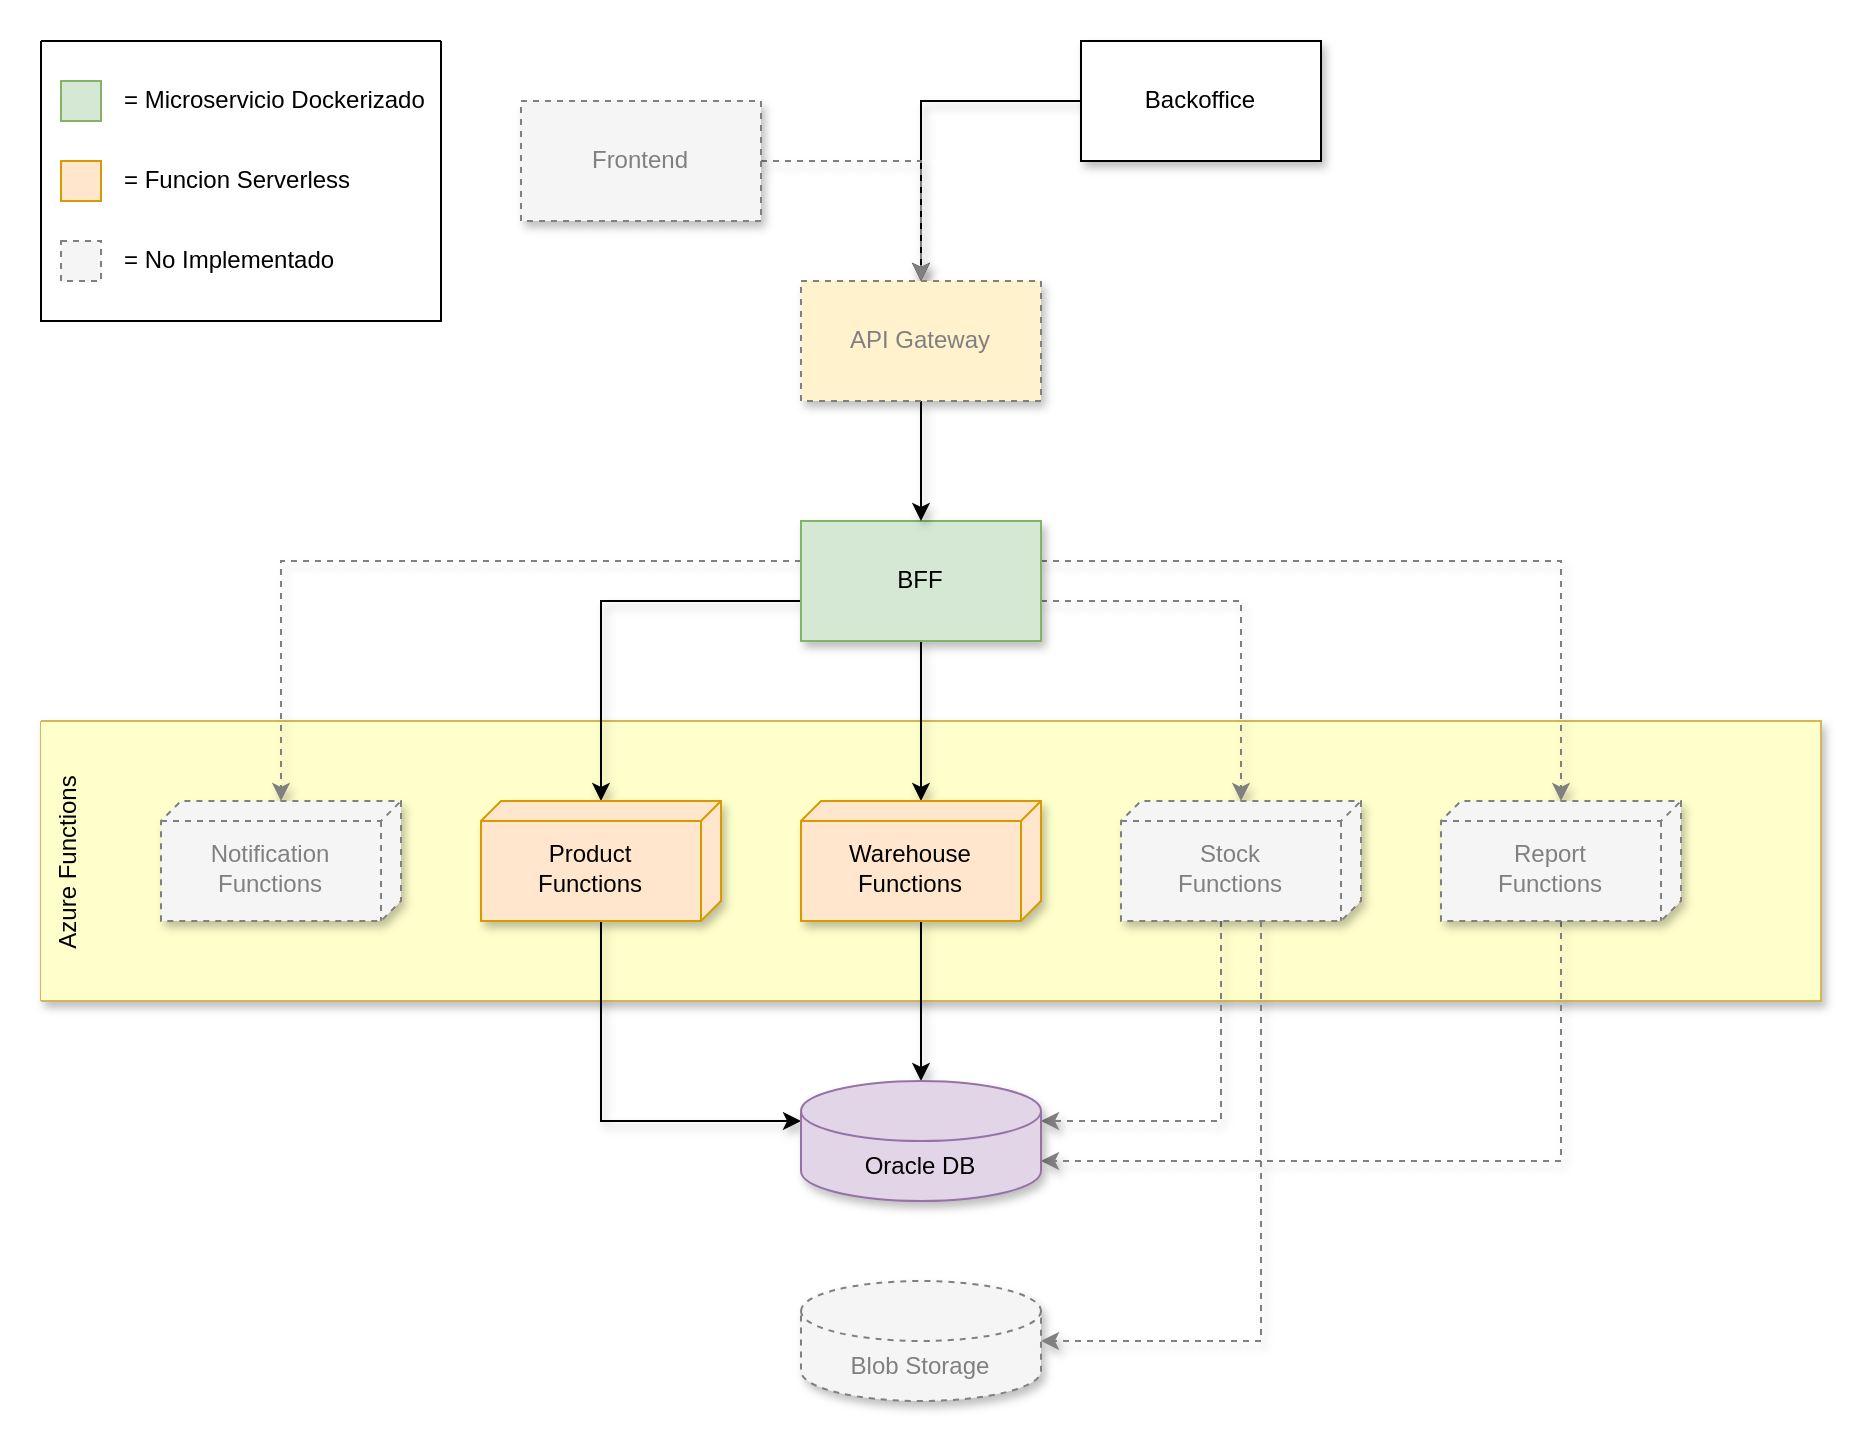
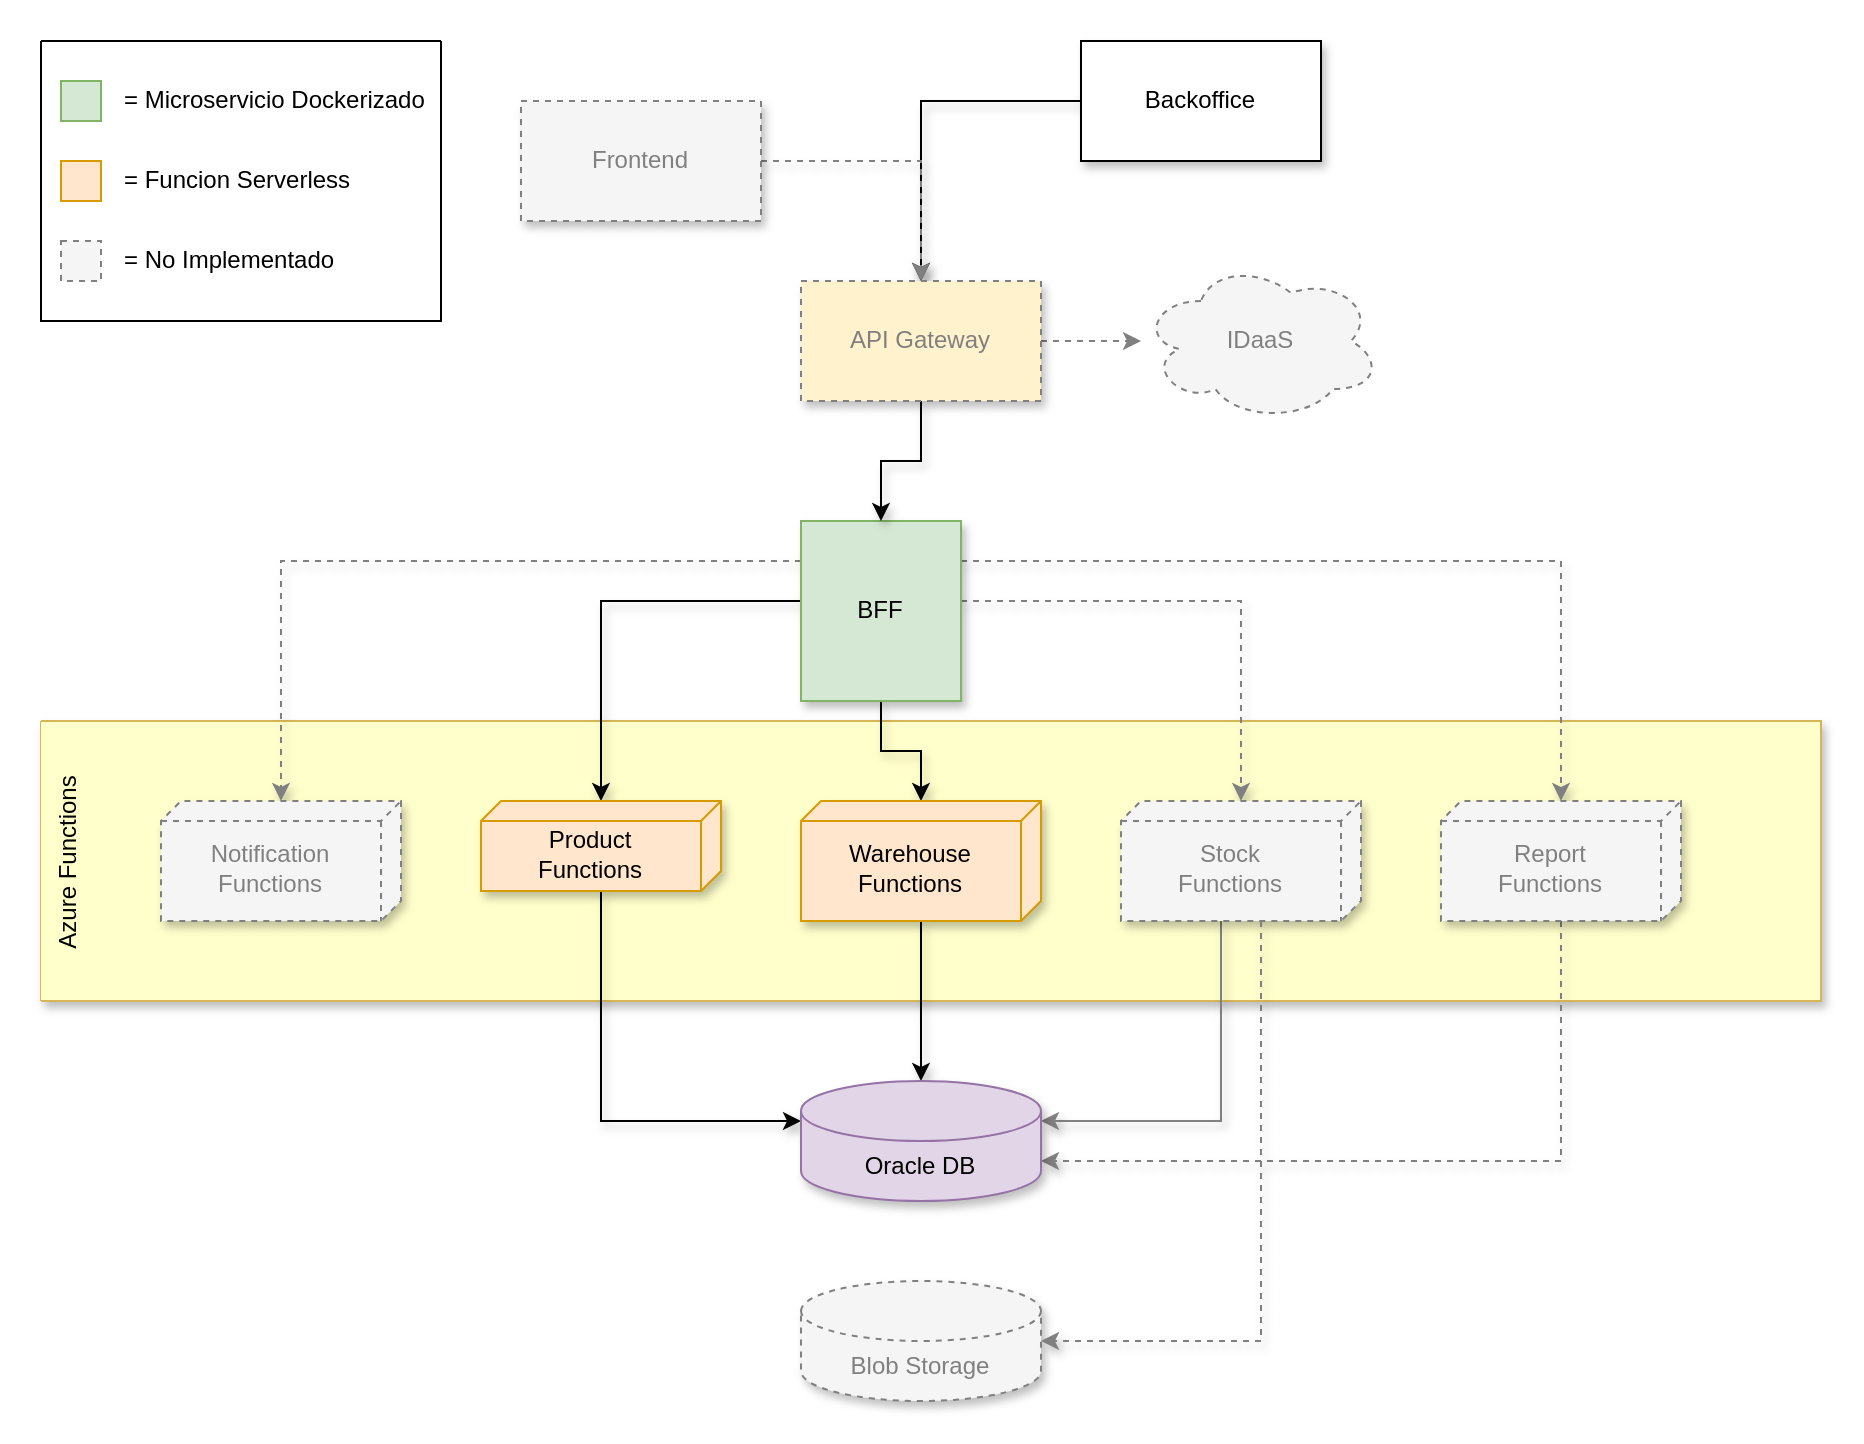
+ <mxCell id="14" style="edgeStyle=orthogonalEdgeStyle;rounded=0;orthogonalLoop=1;jettySize=auto;html=1;fillColor=#f5f5f5;strokeColor=#808080;fontColor=#808080;dashed=1;" edge="1" parent="1" source="15" target="27"><mxGeometry relative="1" as="geometry" /></mxCell>
+ <mxCell id="27" value="IDaaS" style="ellipse;shape=cloud;whiteSpace=wrap;html=1;fillColor=#f5f5f5;fontColor=#808080;strokeColor=#808080;dashed=1;" vertex="1" parent="1"><mxGeometry x="570" y="130" width="120" height="80" as="geometry" /></mxCell>
- <mxCell id="12" value="BFF" style="rounded=0;whiteSpace=wrap;html=1;fillColor=#d5e8d4;strokeColor=#82b366;shadow=1;" vertex="1" parent="1"><mxGeometry x="400" y="260" width="120" height="60" as="geometry" /></mxCell>
+ <mxCell id="12" value="BFF" style="rounded=0;whiteSpace=wrap;html=1;fillColor=#d5e8d4;strokeColor=#82b366;shadow=1;" vertex="1" parent="1"><mxGeometry x="400" y="260" width="80" height="90" as="geometry" /></mxCell>
- <mxCell id="17" value="Product&lt;div&gt;Functions&lt;/div&gt;" style="verticalAlign=middle;align=center;spacingTop=8;spacingLeft=2;spacingRight=12;shape=cube;size=10;direction=south;fontStyle=0;html=1;whiteSpace=wrap;fillColor=#ffe6cc;strokeColor=#d79b00;shadow=1;" vertex="1" parent="1"><mxGeometry x="240" y="400" width="120" height="60" as="geometry" /></mxCell>
+ <mxCell id="17" value="Product&lt;div&gt;Functions&lt;/div&gt;" style="verticalAlign=middle;align=center;spacingTop=8;spacingLeft=2;spacingRight=12;shape=cube;size=10;direction=south;fontStyle=0;html=1;whiteSpace=wrap;fillColor=#ffe6cc;strokeColor=#d79b00;shadow=1;" vertex="1" parent="1"><mxGeometry x="240" y="400" width="120" height="45" as="geometry" /></mxCell>
- <mxCell id="20" style="edgeStyle=orthogonalEdgeStyle;rounded=0;orthogonalLoop=1;jettySize=auto;html=1;dashed=1;shadow=1;strokeColor=#808080;" edge="1" parent="1" source="21" target="25"><mxGeometry relative="1" as="geometry"><Array as="points"><mxPoint x="610" y="560" /></Array></mxGeometry></mxCell>
+ <mxCell id="20" style="edgeStyle=orthogonalEdgeStyle;rounded=0;orthogonalLoop=1;jettySize=auto;html=1;dashed=0;shadow=1;strokeColor=#808080;" edge="1" parent="1" source="21" target="25"><mxGeometry relative="1" as="geometry"><Array as="points"><mxPoint x="610" y="560" /></Array></mxGeometry></mxCell>
